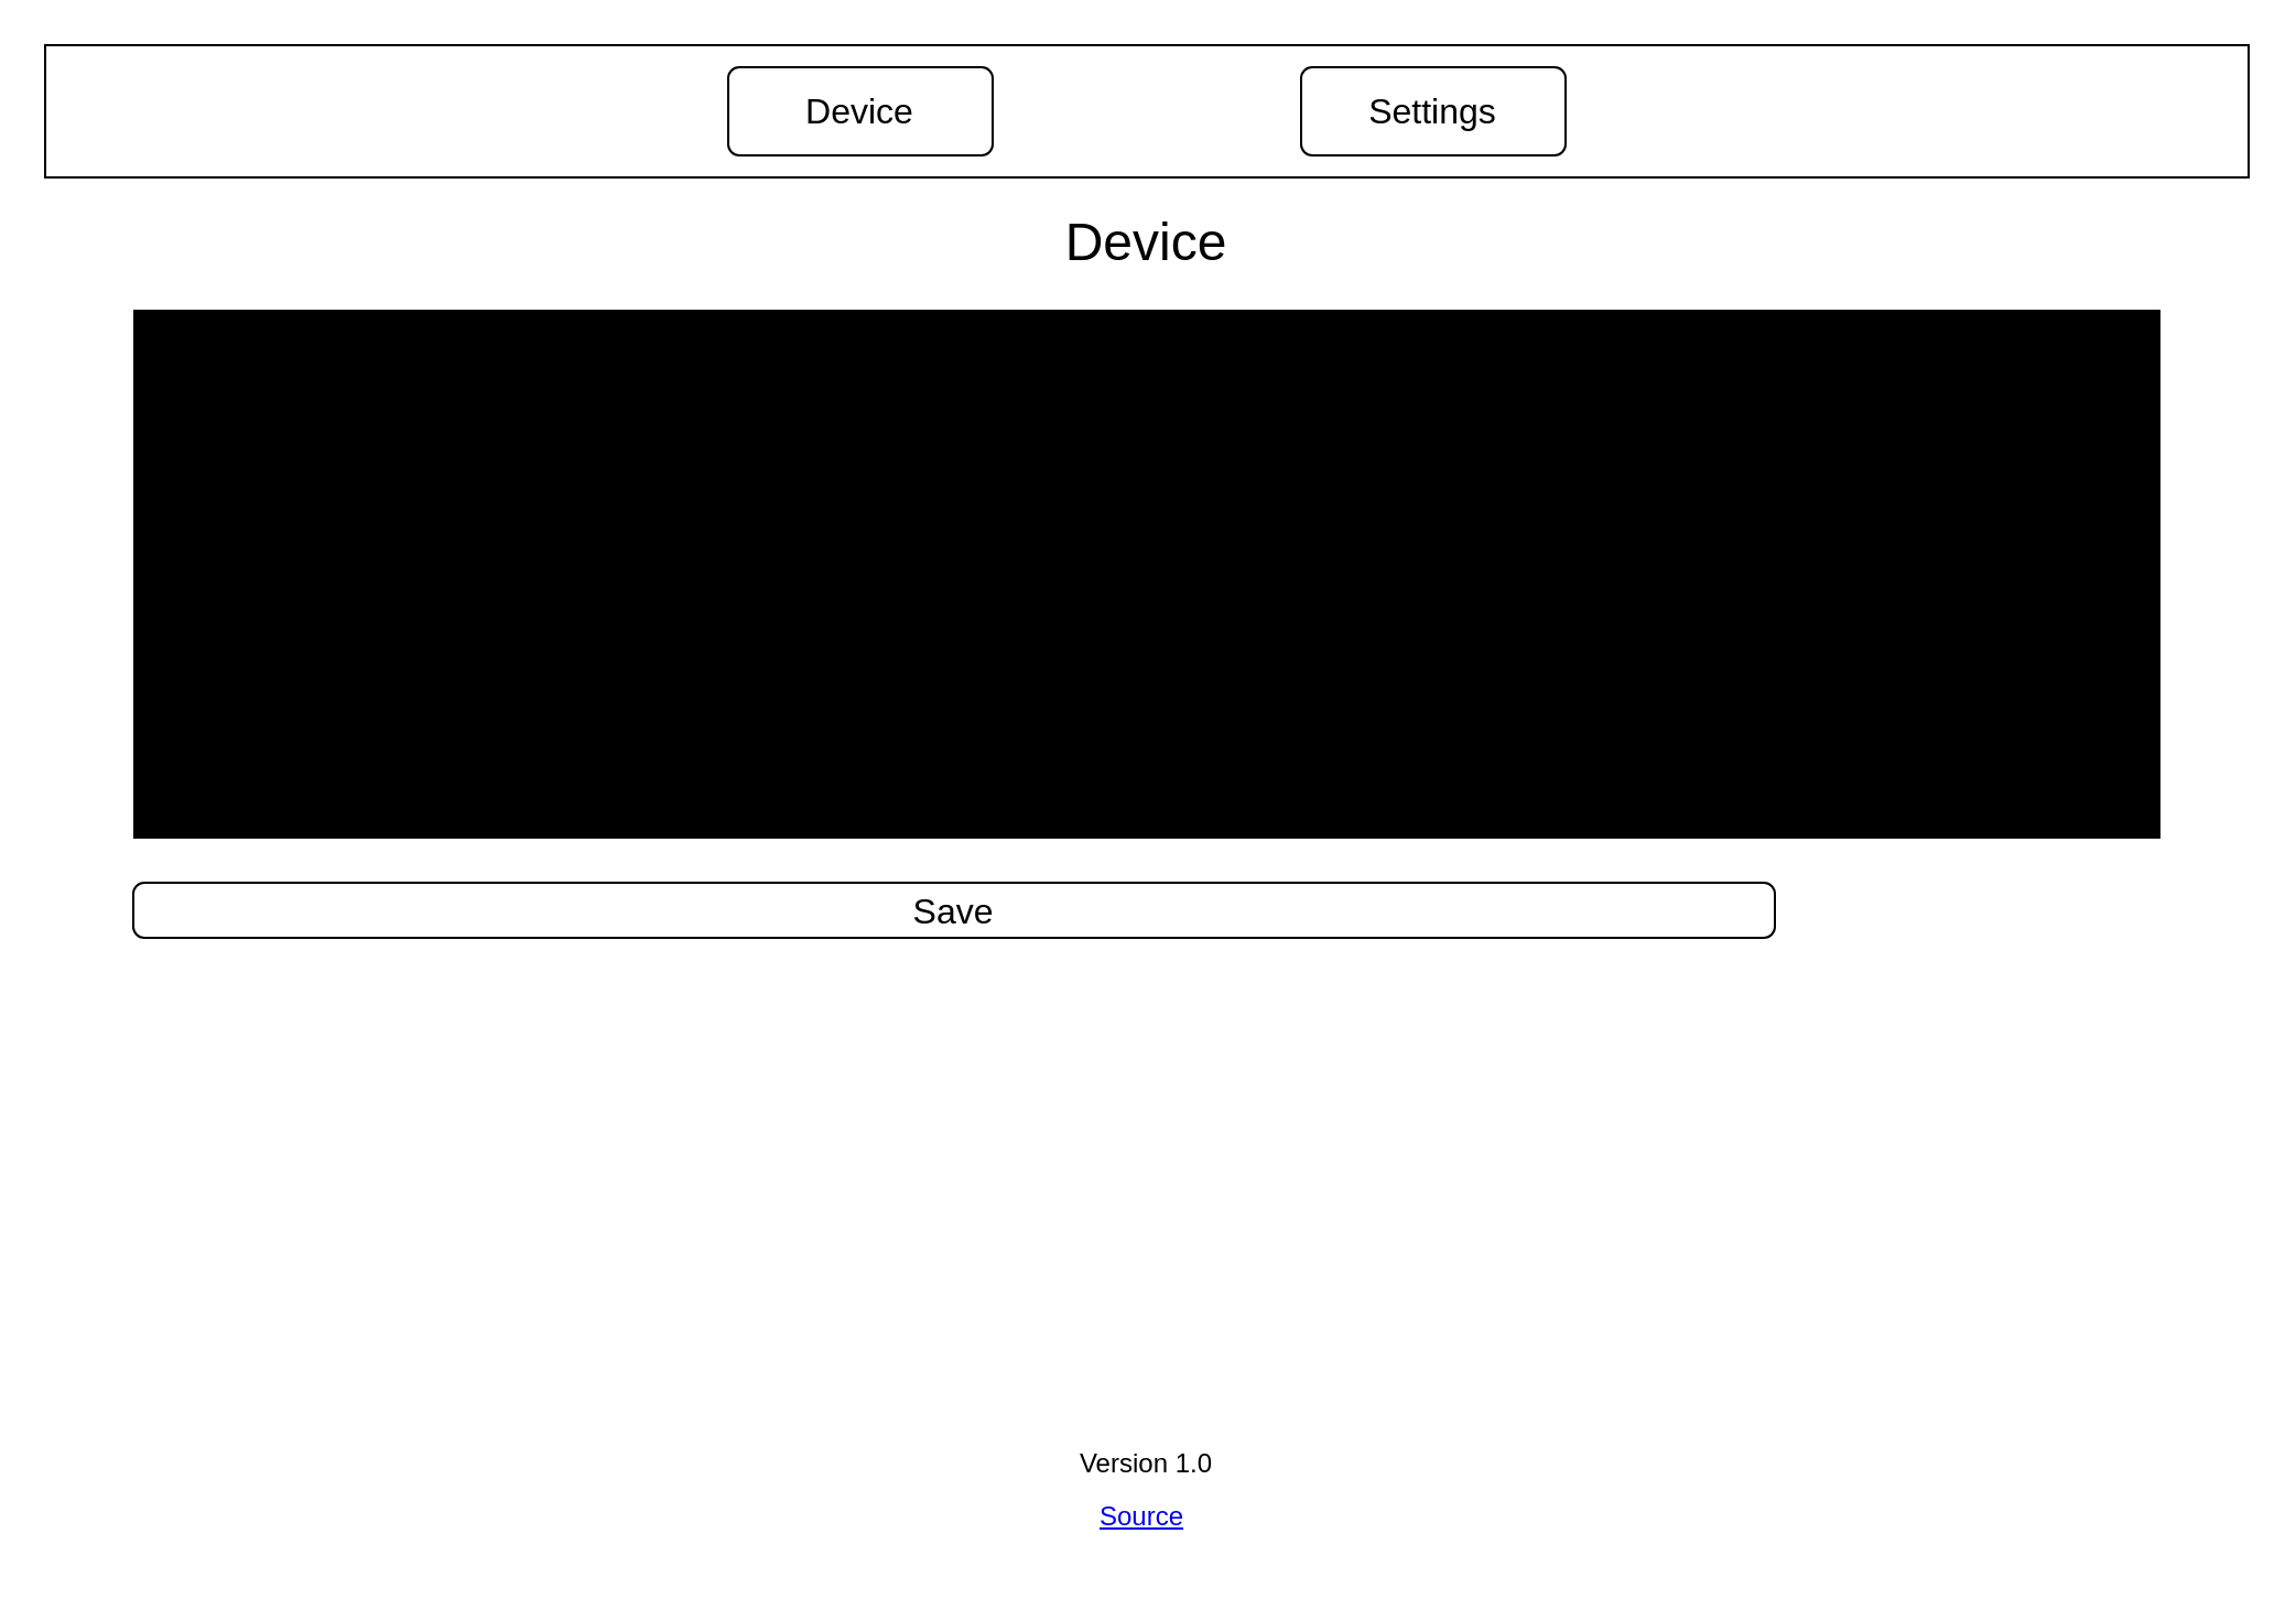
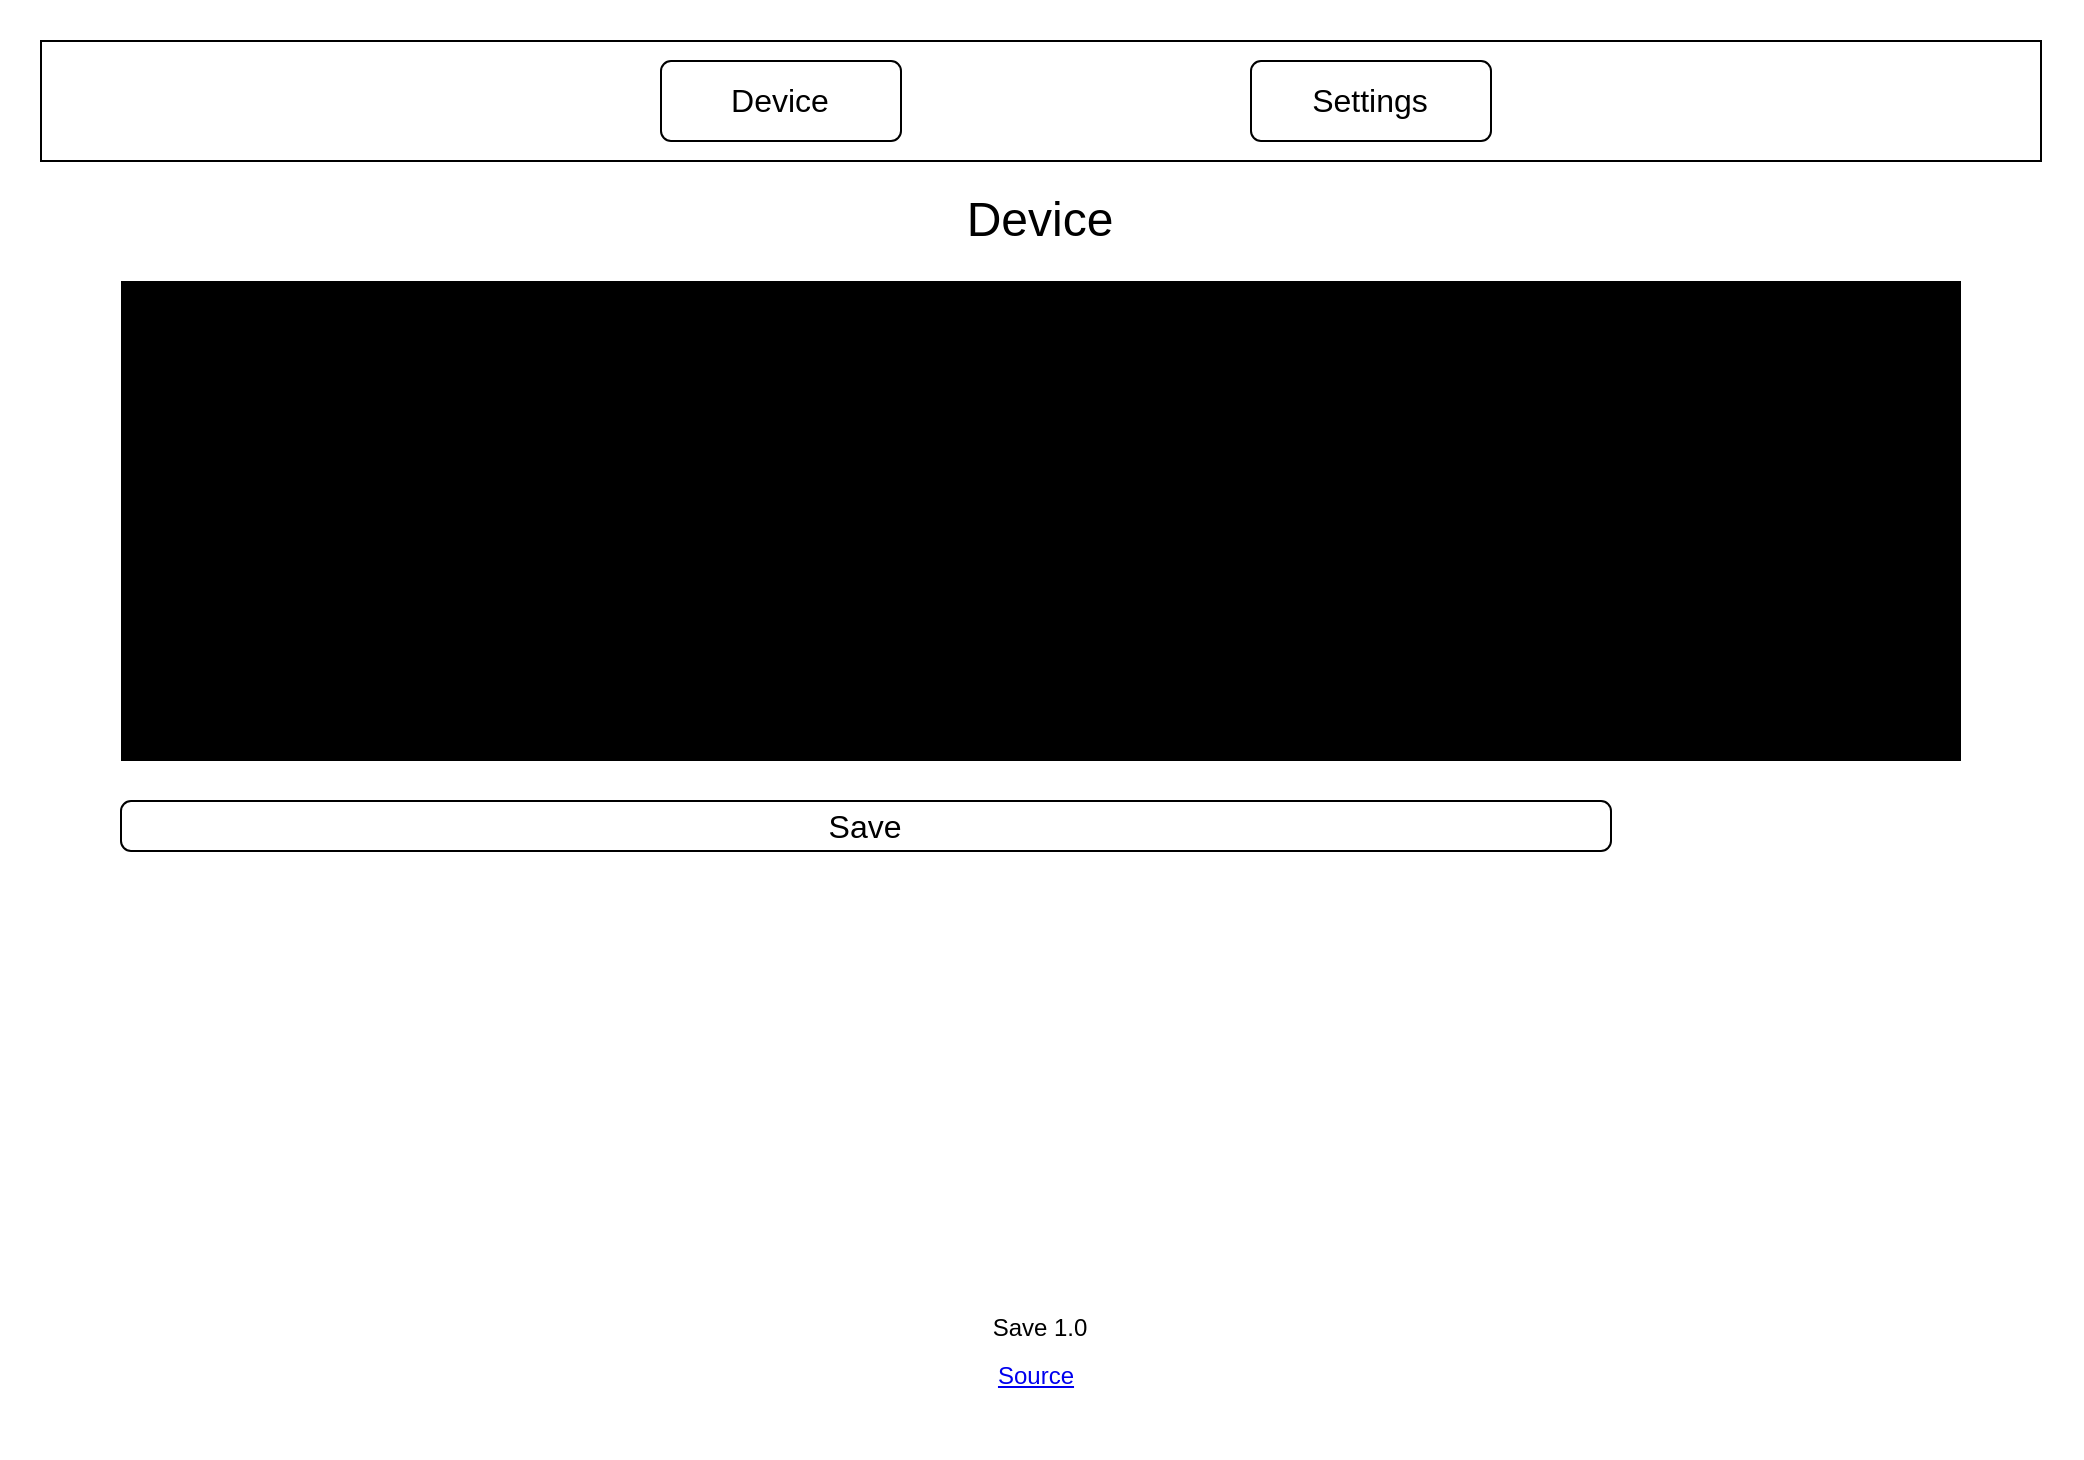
- <mxCell id="7" value="Settings" style="html=1;shadow=0;dashed=0;shape=mxgraph.bootstrap.rrect;rSize=5;strokeWidth=1;fillColor=none;whiteSpace=wrap;align=center;verticalAlign=middle;spacingLeft=0;fontStyle=0;fontSize=16;spacing=5;" vertex="1" parent="1"><mxGeometry x="590" y="30" width="120" height="40" as="geometry" /></mxCell>
+ <mxCell id="7" value="Settings" style="html=1;shadow=0;dashed=0;shape=mxgraph.bootstrap.rrect;rSize=5;strokeWidth=1;fillColor=none;whiteSpace=wrap;align=center;verticalAlign=middle;spacingLeft=0;fontStyle=0;fontSize=16;spacing=5;" vertex="1" parent="1"><mxGeometry x="625" y="30" width="120" height="40" as="geometry" /></mxCell>
- <mxCell id="10" value="Version 1.0" style="text;html=1;align=center;verticalAlign=middle;whiteSpace=wrap;rounded=0;" vertex="1" parent="1"><mxGeometry x="478" y="649" width="84" height="30" as="geometry" /></mxCell>
+ <mxCell id="10" value="Save 1.0" style="text;html=1;align=center;verticalAlign=middle;whiteSpace=wrap;rounded=0;" vertex="1" parent="1"><mxGeometry x="478" y="649" width="84" height="30" as="geometry" /></mxCell>
